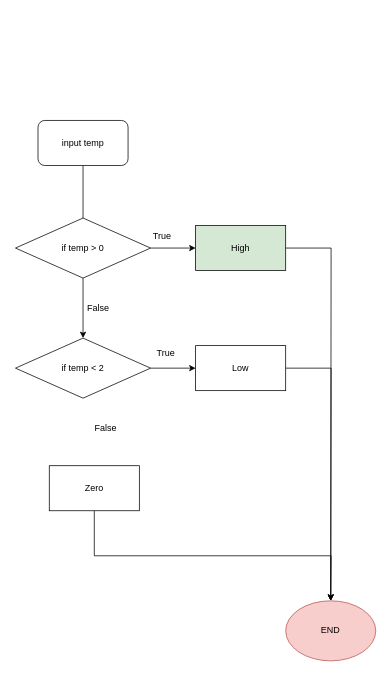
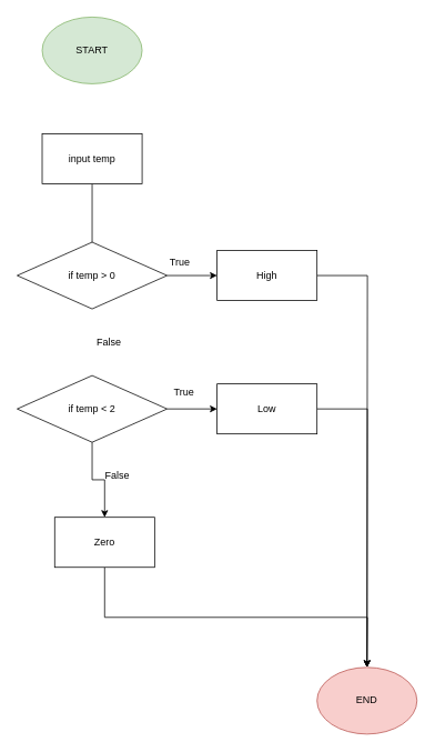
+ <mxCell id="2" value="START" style="ellipse;whiteSpace=wrap;html=1;fillColor=#d5e8d4;strokeColor=#82b366;" vertex="1" parent="1"><mxGeometry x="50" width="120" height="80" as="geometry" y="20" /></mxCell>
- <mxCell id="4" value="input temp" style="whiteSpace=wrap;html=1;rounded=1;" vertex="1" parent="1"><mxGeometry x="50" y="160" width="120" height="60" as="geometry" /></mxCell>
+ <mxCell id="4" value="input temp" style="rounded=0;whiteSpace=wrap;html=1;" vertex="1" parent="1"><mxGeometry x="50" y="160" width="120" height="60" as="geometry" /></mxCell>
- <mxCell id="9" value="High" style="whiteSpace=wrap;html=1;rounded=0;fillColor=#d5e8d4;" vertex="1" parent="1"><mxGeometry x="260" y="300" width="120" height="60" as="geometry" /></mxCell>
+ <mxCell id="9" value="High" style="whiteSpace=wrap;html=1;rounded=0;" vertex="1" parent="1"><mxGeometry x="260" y="300" width="120" height="60" as="geometry" /></mxCell>
- <mxCell id="6" value="" style="edgeStyle=orthogonalEdgeStyle;rounded=0;orthogonalLoop=1;jettySize=auto;html=1;" edge="1" parent="1" source="7" target="13"><mxGeometry relative="1" as="geometry" /></mxCell>
+ <mxCell id="12" value="" style="edgeStyle=orthogonalEdgeStyle;rounded=0;orthogonalLoop=1;jettySize=auto;html=1;" edge="1" parent="1" source="13" target="19"><mxGeometry relative="1" as="geometry" /></mxCell>
